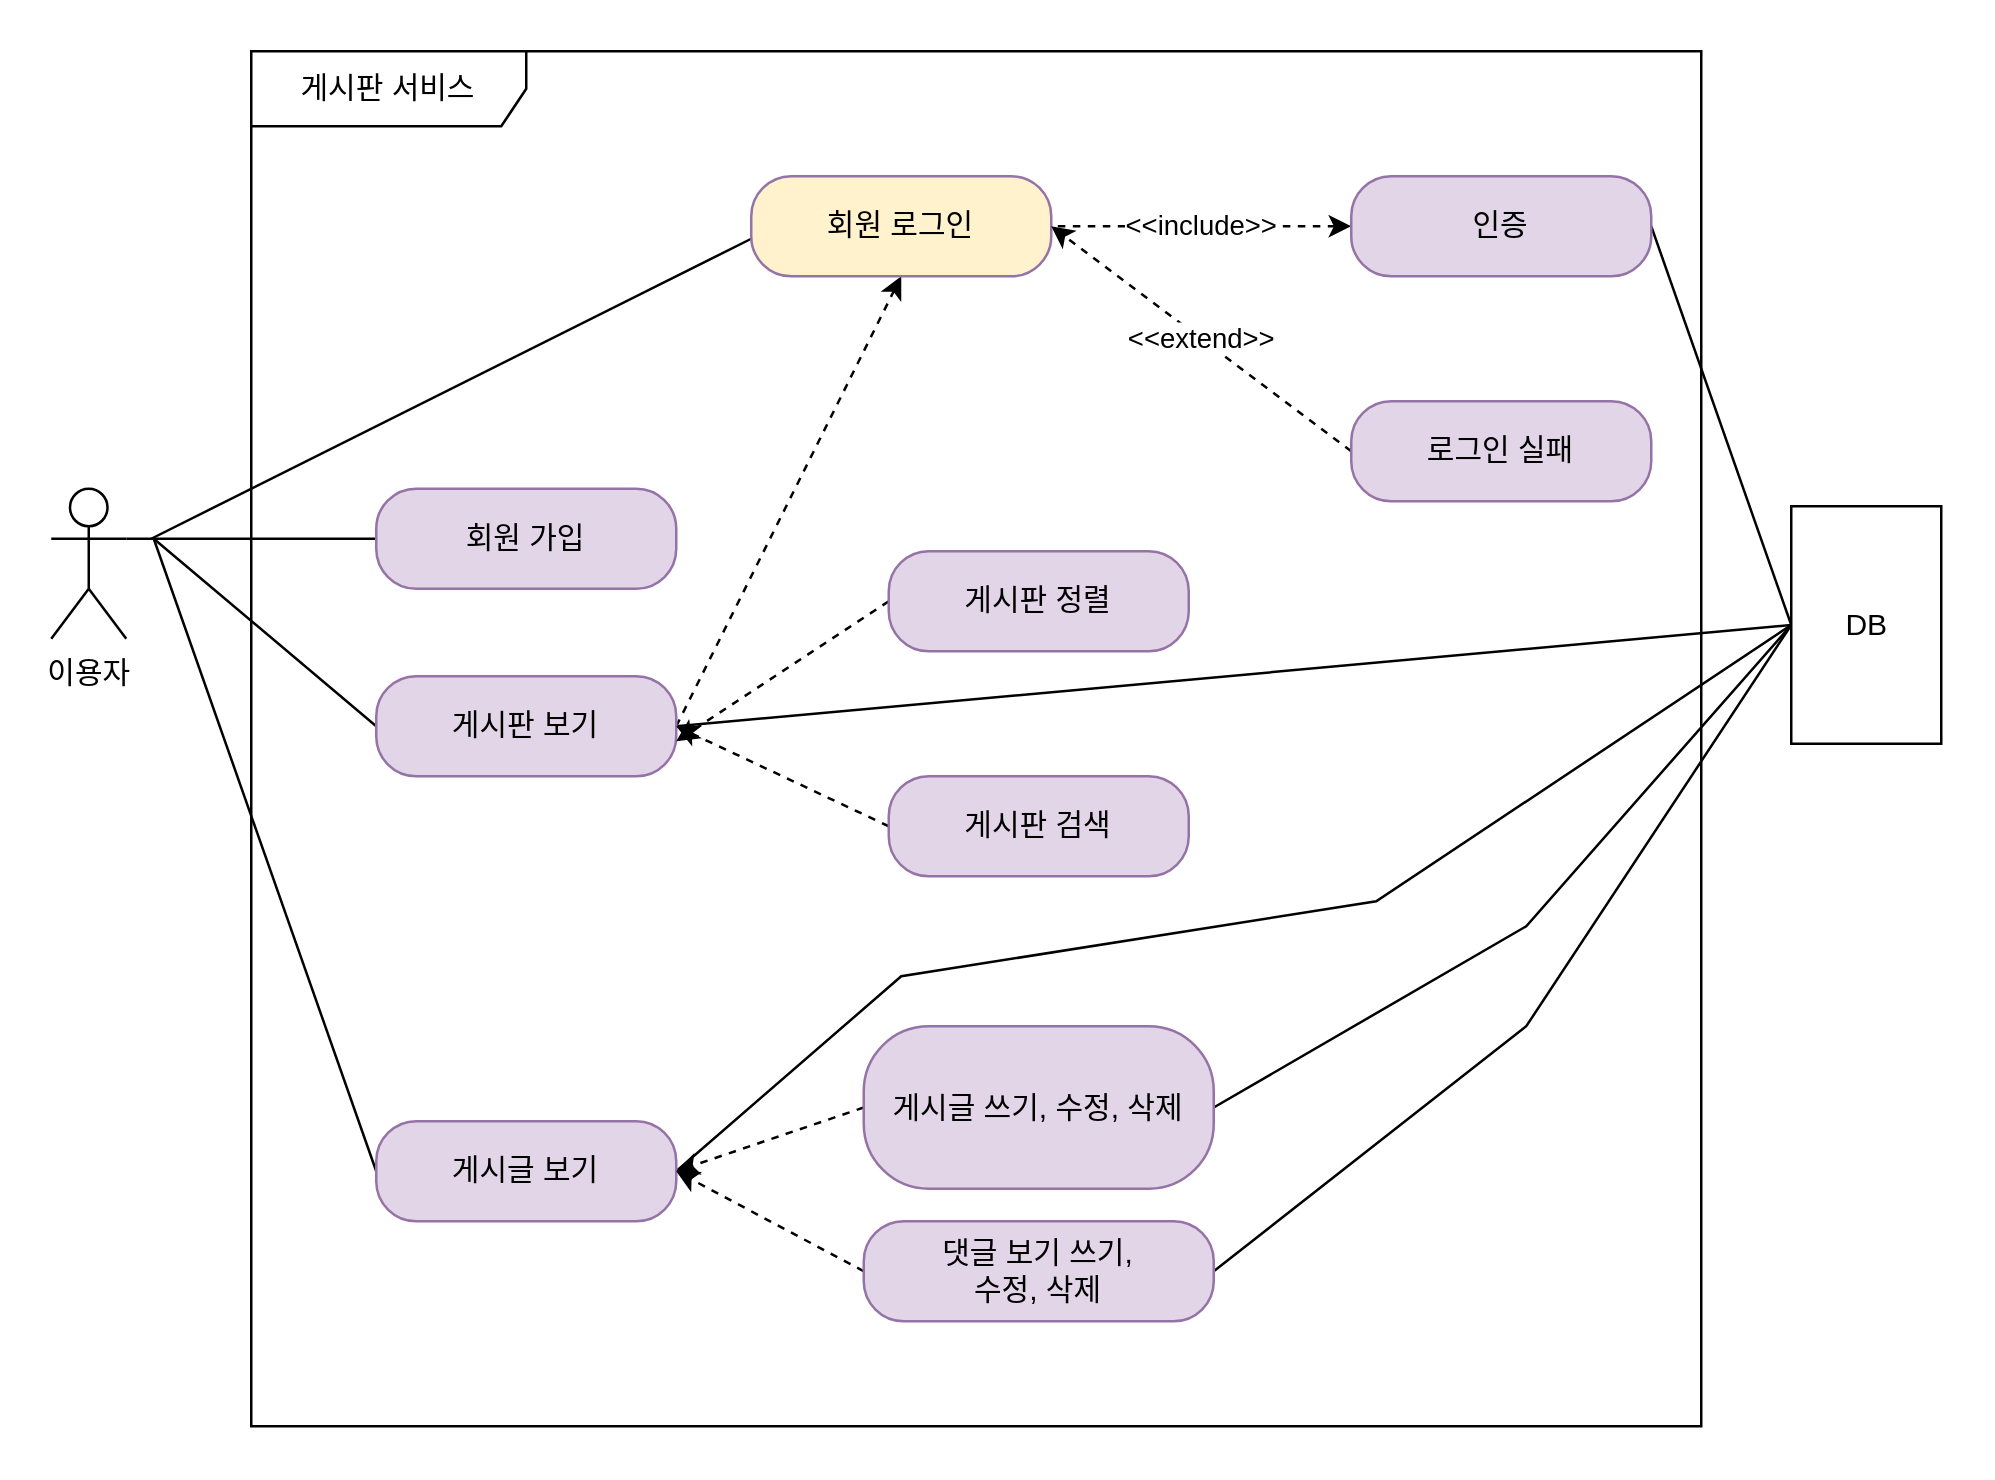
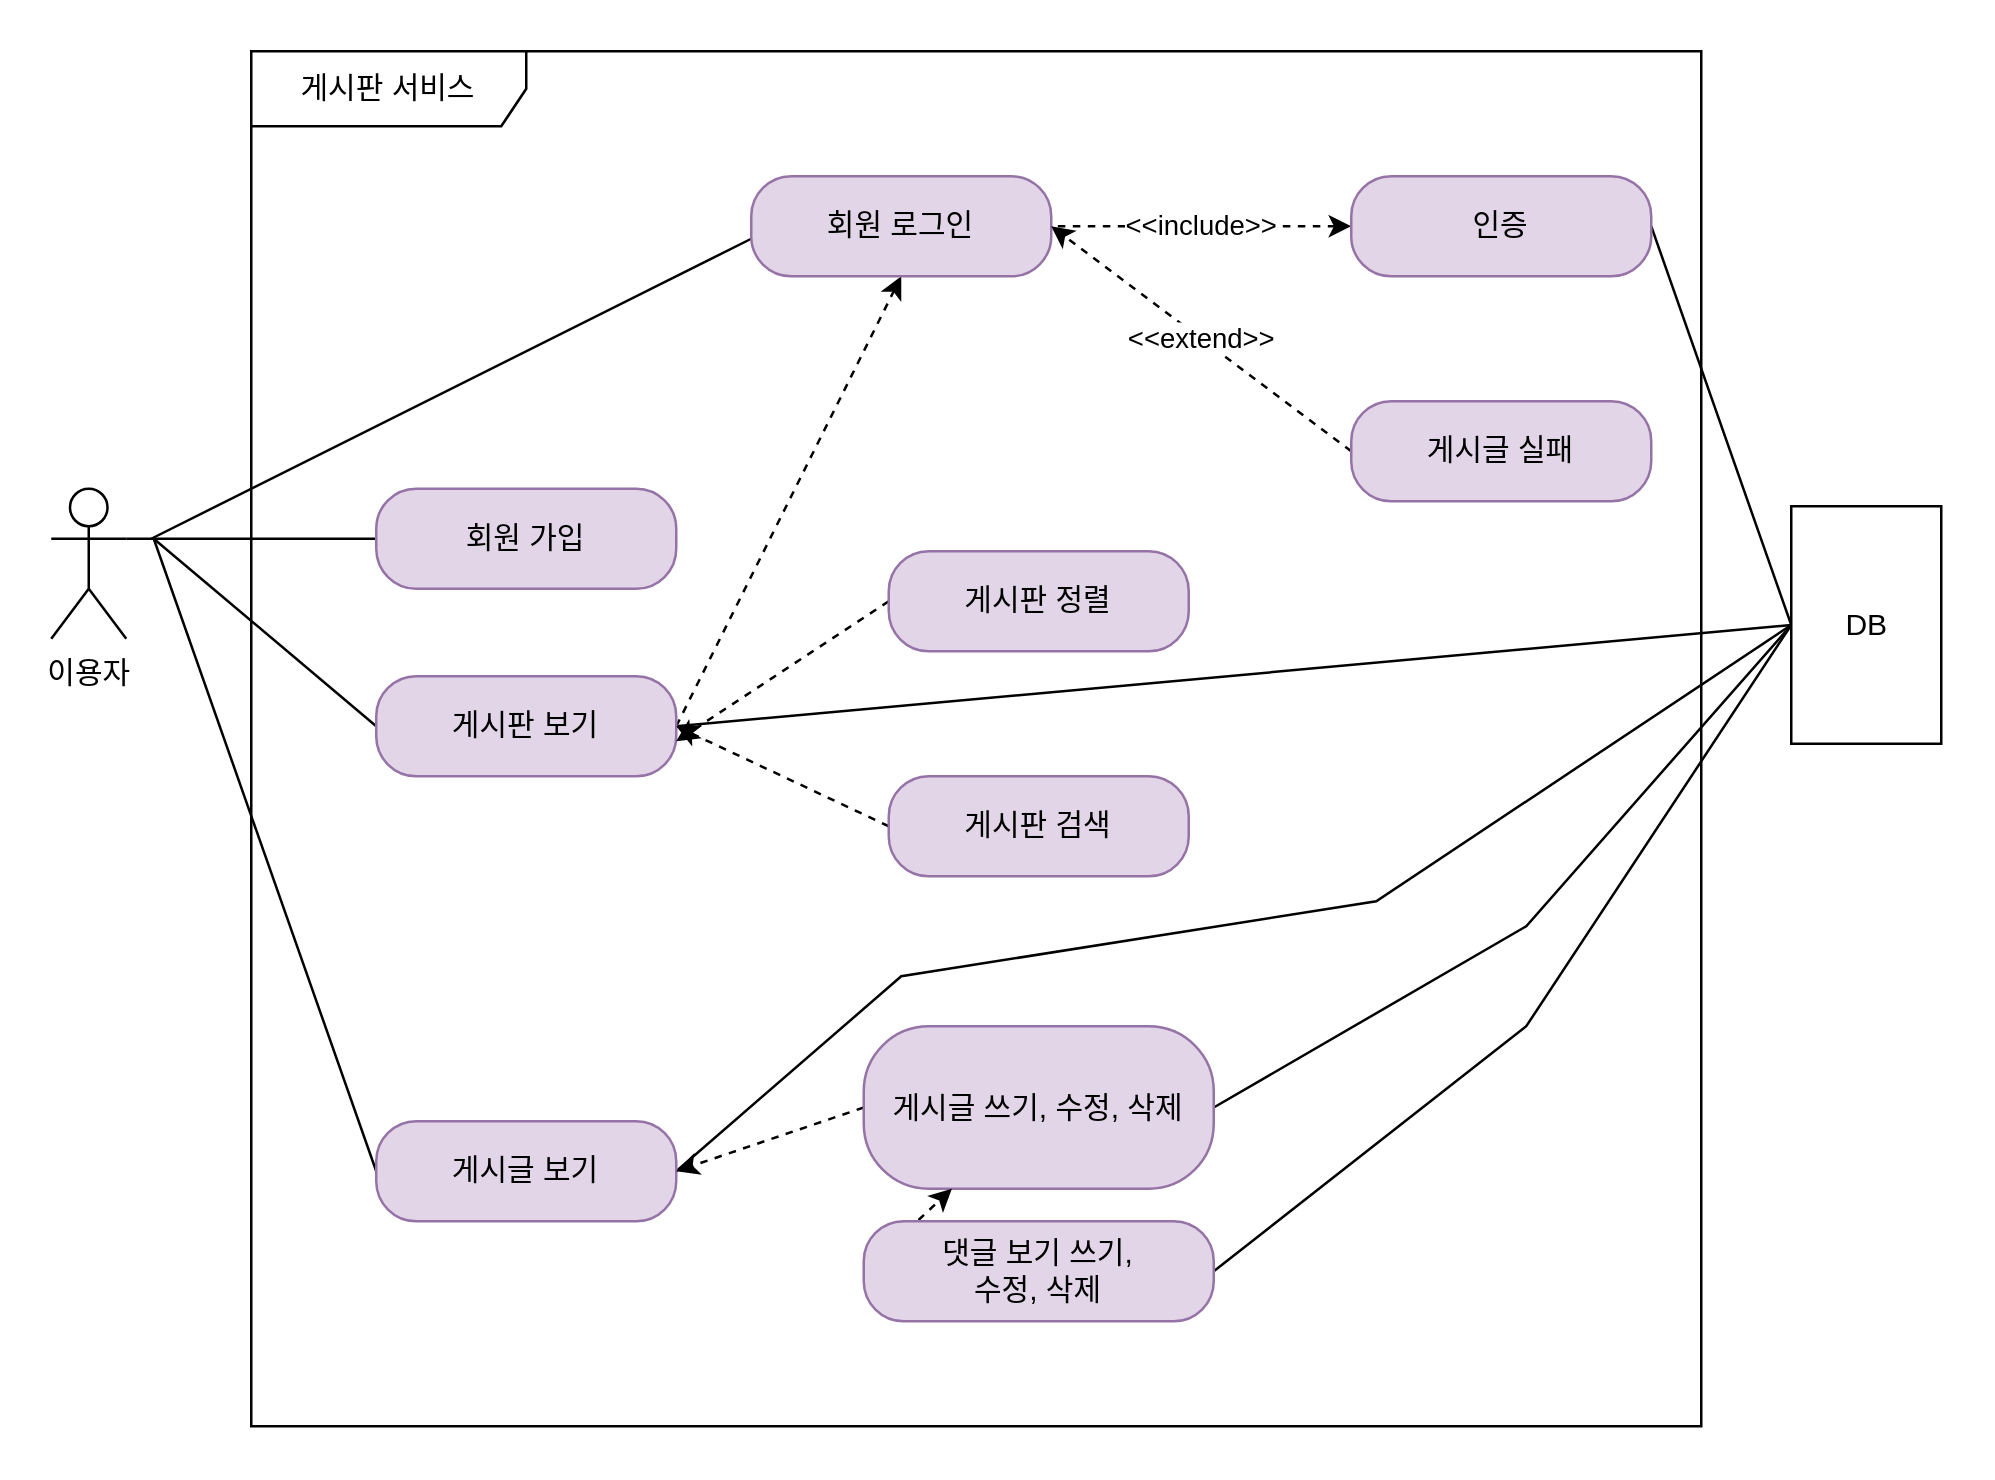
- <mxCell id="14" value="회원 로그인" style="rounded=1;whiteSpace=wrap;html=1;arcSize=40;fillColor=#fff2cc;strokeColor=#9673a6;" vertex="1" parent="1"><mxGeometry x="300" y="70" width="120" height="40" as="geometry" /></mxCell>
+ <mxCell id="14" value="회원 로그인" style="rounded=1;whiteSpace=wrap;html=1;arcSize=40;fillColor=#e1d5e7;strokeColor=#9673a6;" vertex="1" parent="1"><mxGeometry x="300" y="70" width="120" height="40" as="geometry" /></mxCell>
- <mxCell id="19" value="로그인 실패" style="rounded=1;whiteSpace=wrap;html=1;arcSize=40;fillColor=#e1d5e7;strokeColor=#9673a6;" vertex="1" parent="1"><mxGeometry x="540" y="160" width="120" height="40" as="geometry" /></mxCell>
+ <mxCell id="19" value="게시글 실패" style="rounded=1;whiteSpace=wrap;html=1;arcSize=40;fillColor=#e1d5e7;strokeColor=#9673a6;" vertex="1" parent="1"><mxGeometry x="540" y="160" width="120" height="40" as="geometry" /></mxCell>
- <mxCell id="27" style="edgeStyle=none;rounded=0;orthogonalLoop=1;jettySize=auto;html=1;entryX=1;entryY=0.5;entryDx=0;entryDy=0;dashed=1;fontSize=12;startArrow=none;startFill=0;endArrow=classic;endFill=1;exitX=0;exitY=0.5;exitDx=0;exitDy=0;" edge="1" parent="1" source="29" target="12"><mxGeometry relative="1" as="geometry" /></mxCell>
+ <mxCell id="27" style="edgeStyle=none;rounded=0;orthogonalLoop=1;jettySize=auto;html=1;dashed=1;fontSize=12;startArrow=none;startFill=0;endArrow=classic;endFill=1;exitX=0;exitY=0.5;exitDx=0;exitDy=0;" edge="1" parent="1" source="29" target="26"><mxGeometry relative="1" as="geometry" /></mxCell>
